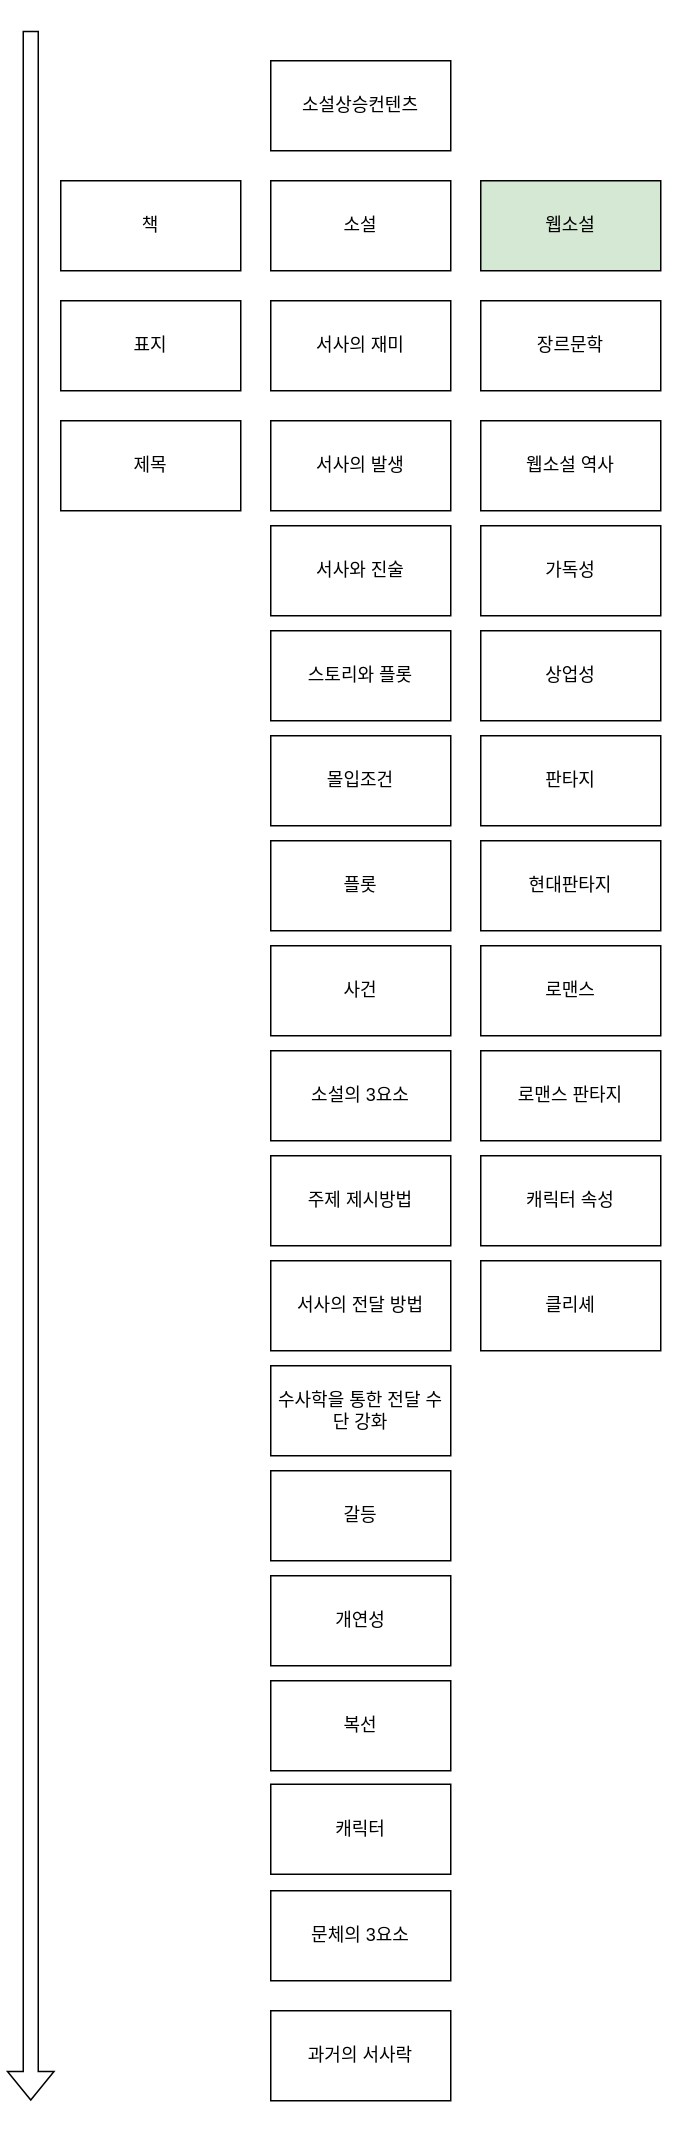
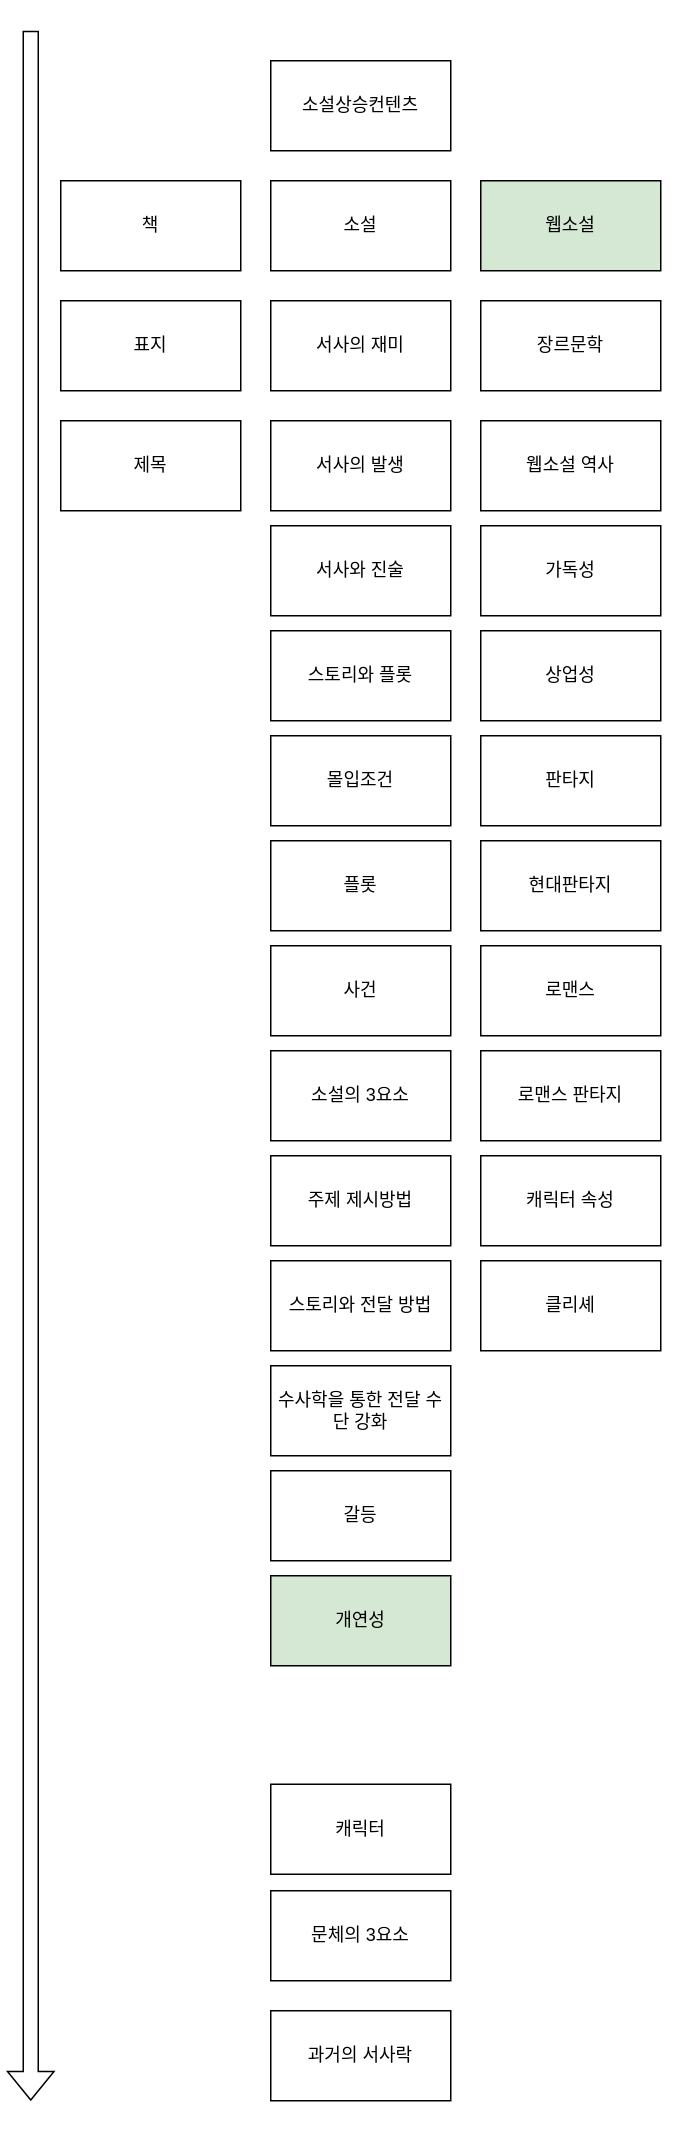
- <mxCell id="18" value="서사의 전달 방법" style="rounded=0;whiteSpace=wrap;html=1;" vertex="1" parent="1"><mxGeometry x="180" y="840" width="120" height="60" as="geometry" /></mxCell>
+ <mxCell id="18" value="스토리와 전달 방법" style="rounded=0;whiteSpace=wrap;html=1;" vertex="1" parent="1"><mxGeometry x="180" y="840" width="120" height="60" as="geometry" /></mxCell>
- <mxCell id="21" value="개연성" style="rounded=0;whiteSpace=wrap;html=1;" vertex="1" parent="1"><mxGeometry x="180" y="1050" width="120" height="60" as="geometry" /></mxCell>
+ <mxCell id="21" value="개연성" style="rounded=0;whiteSpace=wrap;html=1;fillColor=#d5e8d4;" vertex="1" parent="1"><mxGeometry x="180" y="1050" width="120" height="60" as="geometry" /></mxCell>
- <mxCell id="22" value="복선" style="rounded=0;whiteSpace=wrap;html=1;" vertex="1" parent="1"><mxGeometry x="180" y="1120" width="120" height="60" as="geometry" /></mxCell>
